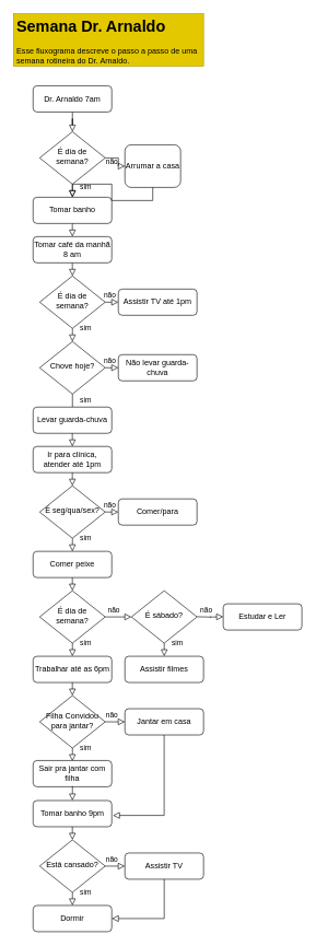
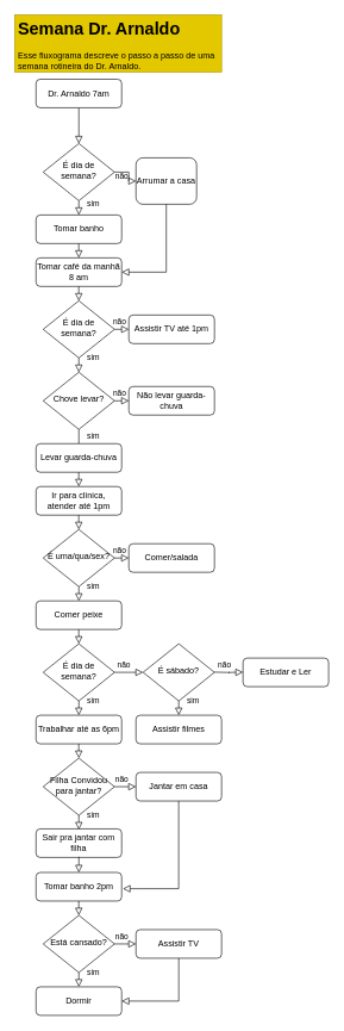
- <mxCell id="3" value="Dr. Arnaldo 7am" style="rounded=1;whiteSpace=wrap;html=1;fontSize=12;glass=0;strokeWidth=1;shadow=0;" parent="1" vertex="1"><mxGeometry x="50" y="130" width="120" height="40" as="geometry" /></mxCell>
+ <mxCell id="3" value="Dr. Arnaldo 7am" style="rounded=1;whiteSpace=wrap;html=1;fontSize=12;glass=0;strokeWidth=1;shadow=0;" parent="1" vertex="1"><mxGeometry x="50" y="110" width="120" height="40" as="geometry" /></mxCell>
- <mxCell id="15" value="" style="rounded=0;html=1;jettySize=auto;orthogonalLoop=1;fontSize=11;endArrow=block;endFill=0;endSize=8;strokeWidth=1;shadow=0;labelBackgroundColor=none;edgeStyle=orthogonalEdgeStyle;exitX=0.5;exitY=1;exitDx=0;exitDy=0;" parent="1" source="7" target="10" edge="1"><mxGeometry relative="1" as="geometry"><mxPoint x="249.76" y="305" as="sourcePoint" /><mxPoint x="250" y="330" as="targetPoint" /></mxGeometry></mxCell>
+ <mxCell id="15" value="" style="rounded=0;html=1;jettySize=auto;orthogonalLoop=1;fontSize=11;endArrow=block;endFill=0;endSize=8;strokeWidth=1;shadow=0;labelBackgroundColor=none;edgeStyle=orthogonalEdgeStyle;exitX=0.5;exitY=1;exitDx=0;exitDy=0;entryX=1;entryY=0.5;entryDx=0;entryDy=0;" parent="1" source="7" target="11" edge="1"><mxGeometry relative="1" as="geometry"><mxPoint x="249.76" y="305" as="sourcePoint" /><mxPoint x="250" y="330" as="targetPoint" /></mxGeometry></mxCell>
- <mxCell id="12" value="Chove hoje?" style="rhombus;whiteSpace=wrap;html=1;shadow=0;fontFamily=Helvetica;fontSize=12;align=center;strokeWidth=1;spacing=6;spacingTop=-4;" parent="1" vertex="1"><mxGeometry x="60" y="520" width="100" height="80" as="geometry" /></mxCell>
+ <mxCell id="12" value="Chove levar?" style="rhombus;whiteSpace=wrap;html=1;shadow=0;fontFamily=Helvetica;fontSize=12;align=center;strokeWidth=1;spacing=6;spacingTop=-4;" parent="1" vertex="1"><mxGeometry x="60" y="520" width="100" height="80" as="geometry" /></mxCell>
- <mxCell id="25" value="É seg/qua/sex?" style="rhombus;whiteSpace=wrap;html=1;shadow=0;fontFamily=Helvetica;fontSize=12;align=center;strokeWidth=1;spacing=6;spacingTop=-4;" parent="1" vertex="1"><mxGeometry x="60" y="740" width="100" height="80" as="geometry" /></mxCell>
+ <mxCell id="25" value="É uma/qua/sex?" style="rhombus;whiteSpace=wrap;html=1;shadow=0;fontFamily=Helvetica;fontSize=12;align=center;strokeWidth=1;spacing=6;spacingTop=-4;" parent="1" vertex="1"><mxGeometry x="60" y="740" width="100" height="80" as="geometry" /></mxCell>
- <mxCell id="29" value="Comer/para" style="rounded=1;whiteSpace=wrap;html=1;fontSize=12;glass=0;strokeWidth=1;shadow=0;" parent="1" vertex="1"><mxGeometry x="180" y="760" width="120" height="40" as="geometry" /></mxCell>
+ <mxCell id="29" value="Comer/salada" style="rounded=1;whiteSpace=wrap;html=1;fontSize=12;glass=0;strokeWidth=1;shadow=0;" parent="1" vertex="1"><mxGeometry x="180" y="760" width="120" height="40" as="geometry" /></mxCell>
- <mxCell id="46" value="Tomar banho 9pm" style="rounded=1;whiteSpace=wrap;html=1;fontSize=12;glass=0;strokeWidth=1;shadow=0;" parent="1" vertex="1"><mxGeometry x="50" y="1220" width="120" height="40" as="geometry" /></mxCell>
+ <mxCell id="46" value="Tomar banho 2pm" style="rounded=1;whiteSpace=wrap;html=1;fontSize=12;glass=0;strokeWidth=1;shadow=0;" parent="1" vertex="1"><mxGeometry x="50" y="1220" width="120" height="40" as="geometry" /></mxCell>
